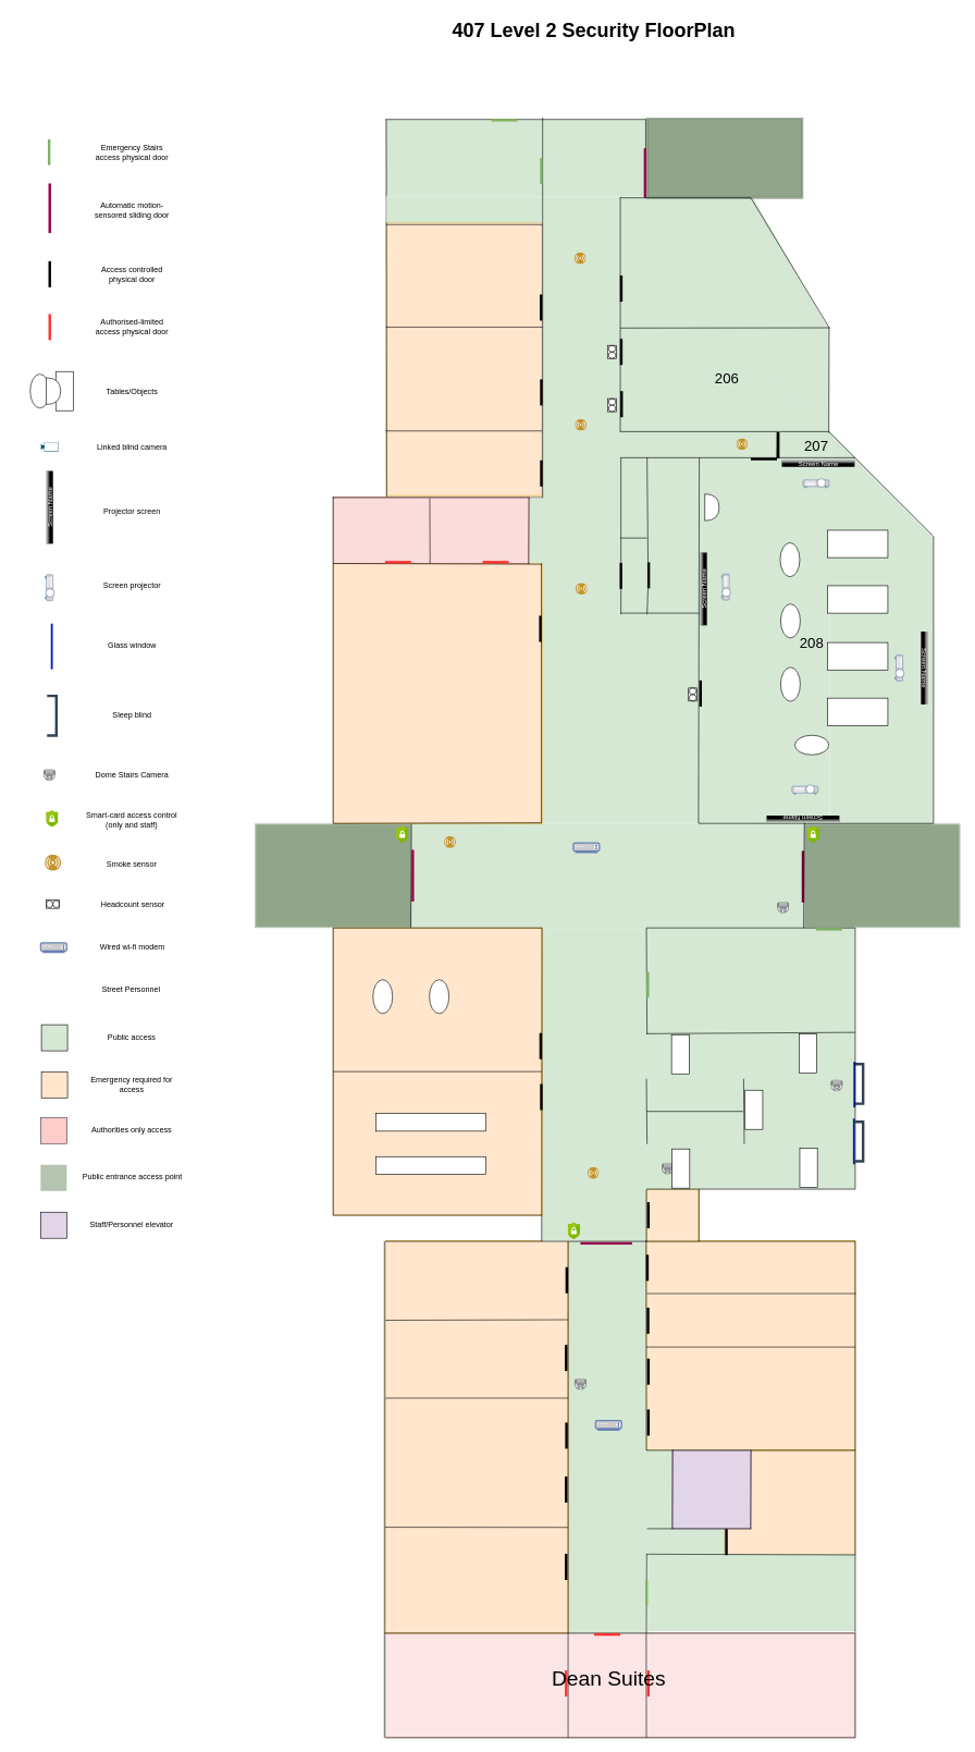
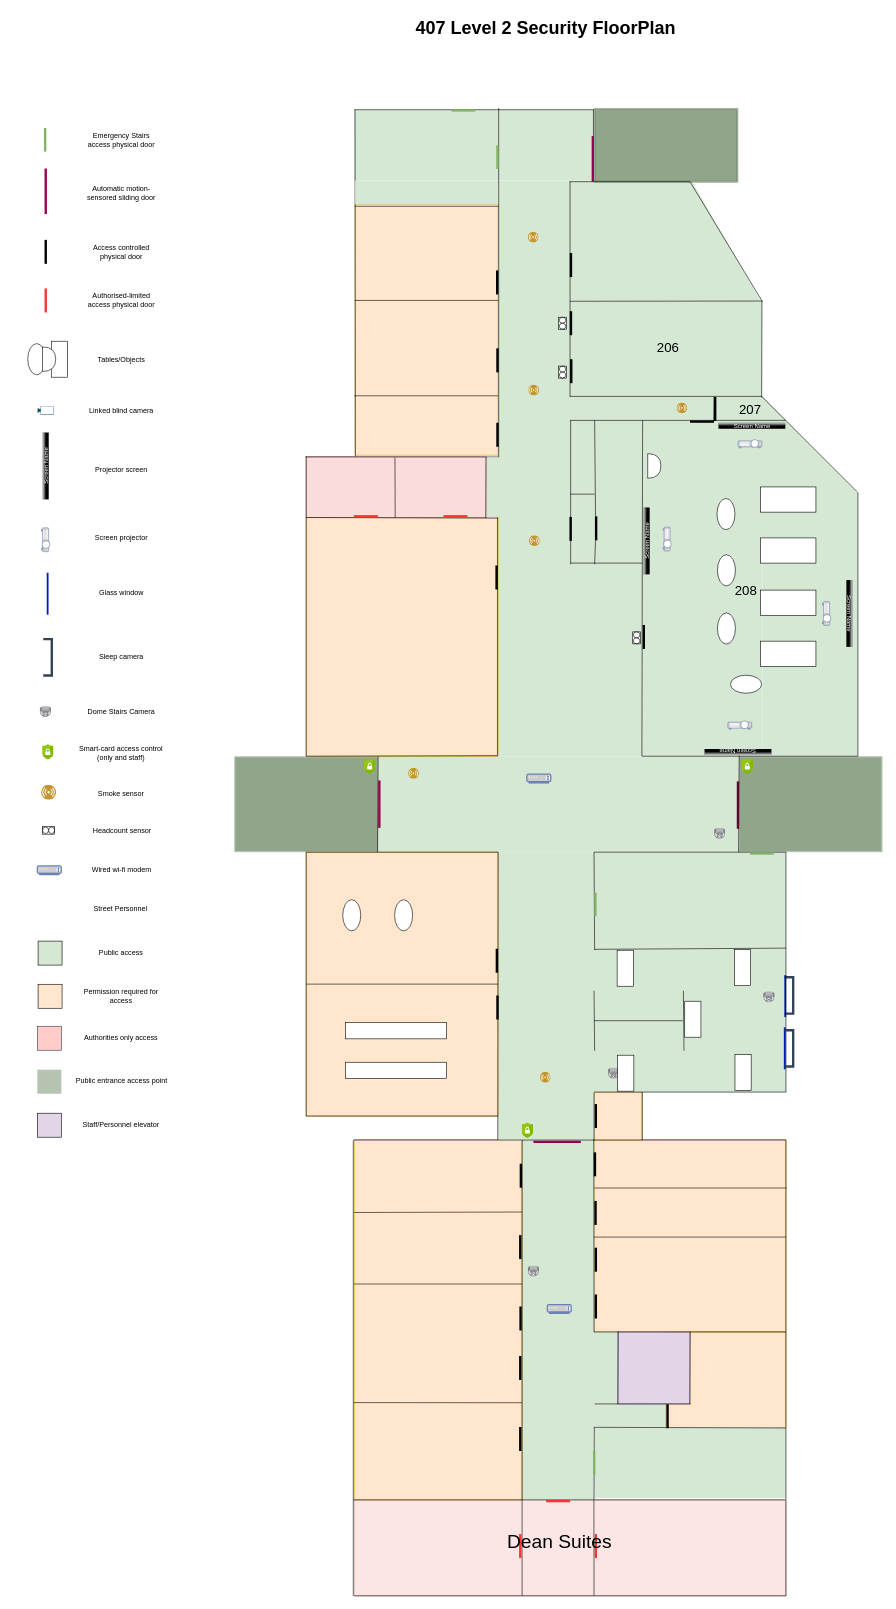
- <mxCell id="130" value="Sleep blind" style="text;html=1;align=center;verticalAlign=middle;whiteSpace=wrap;rounded=0;" parent="1" vertex="1"><mxGeometry x="136.75" y="1080.13" width="130" height="30" as="geometry" /></mxCell>
+ <mxCell id="130" value="Sleep camera" style="text;html=1;align=center;verticalAlign=middle;whiteSpace=wrap;rounded=0;" parent="1" vertex="1"><mxGeometry x="136.75" y="1080.13" width="130" height="30" as="geometry" /></mxCell>
- <mxCell id="218" value="Emergency required for access" style="text;html=1;align=center;verticalAlign=middle;whiteSpace=wrap;rounded=0;" vertex="1" parent="1"><mxGeometry x="122.62" y="1645.25" width="156.75" height="30" as="geometry" /></mxCell>
+ <mxCell id="218" value="Permission required for access" style="text;html=1;align=center;verticalAlign=middle;whiteSpace=wrap;rounded=0;" vertex="1" parent="1"><mxGeometry x="122.62" y="1645.25" width="156.75" height="30" as="geometry" /></mxCell>
